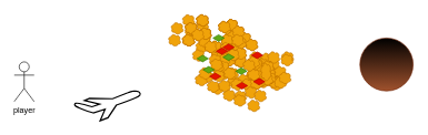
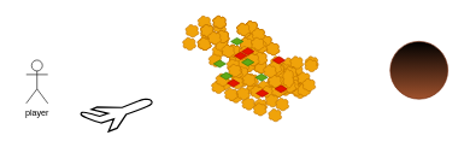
- <mxCell id="2" value="player&lt;br&gt;" style="shape=umlActor;verticalLabelPosition=bottom;verticalAlign=top;html=1;outlineConnect=0;" parent="1" vertex="1"><mxGeometry x="20" y="93" width="30" height="60" as="geometry" /></mxCell>
+ <mxCell id="2" value="player&lt;br&gt;" style="shape=umlActor;verticalLabelPosition=bottom;verticalAlign=top;html=1;outlineConnect=0;" parent="1" vertex="1"><mxGeometry x="35" y="83" width="30" height="60" as="geometry" /></mxCell>
